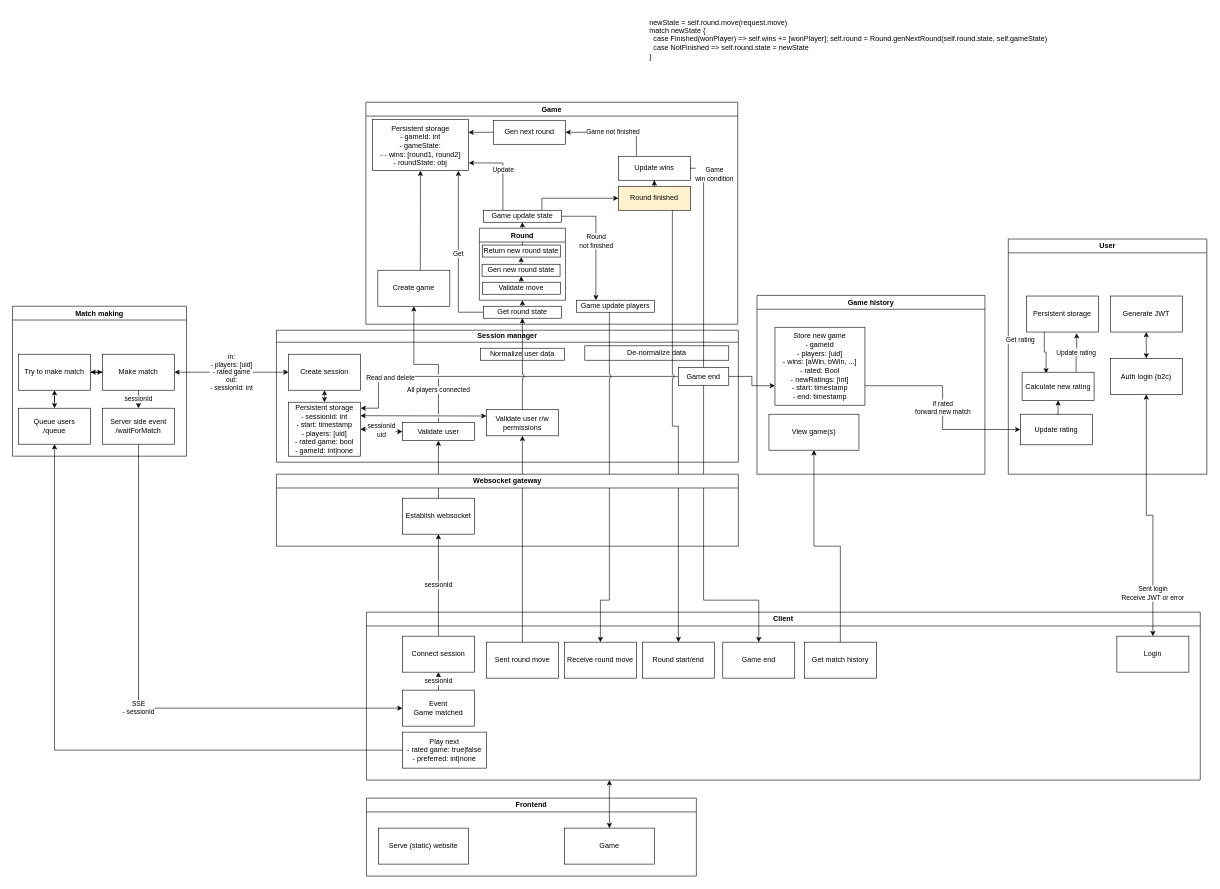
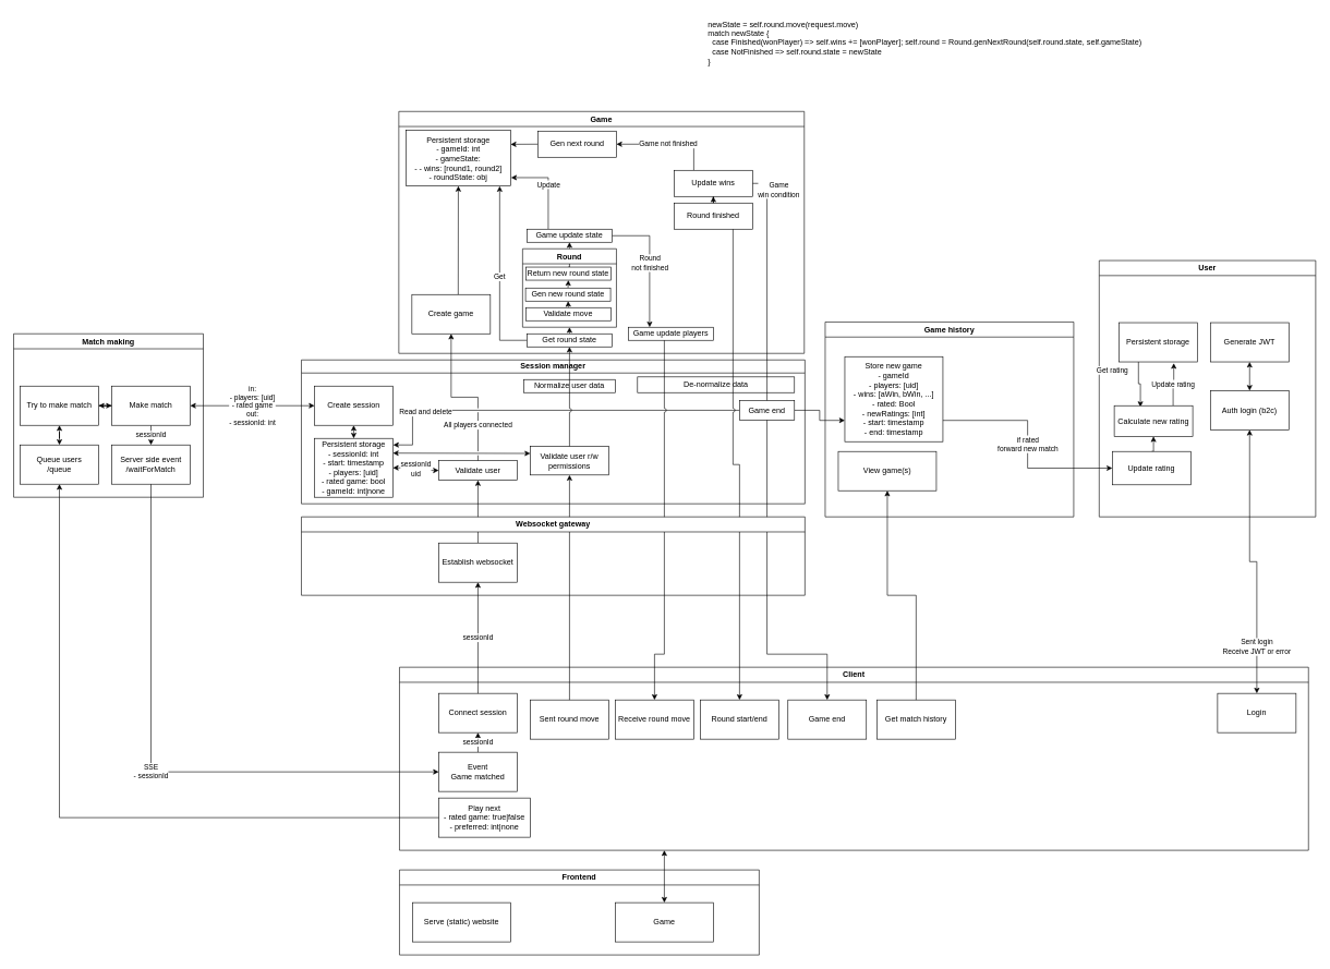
- <mxCell id="9" style="edgeStyle=orthogonalEdgeStyle;rounded=0;jumpStyle=arc;orthogonalLoop=1;jettySize=auto;html=1;exitX=0.75;exitY=0;exitDx=0;exitDy=0;startArrow=none;startFill=0;endArrow=classic;endFill=1;" parent="2" source="10" target="22" edge="1"><mxGeometry relative="1" as="geometry" /></mxCell>
- <mxCell id="22" value="Round finished" style="rounded=0;whiteSpace=wrap;html=1;fillColor=#fff2cc;" parent="2" vertex="1"><mxGeometry x="421" y="140" width="120" height="40" as="geometry" /></mxCell>
+ <mxCell id="22" value="Round finished" style="rounded=0;whiteSpace=wrap;html=1;" parent="2" vertex="1"><mxGeometry x="421" y="140" width="120" height="40" as="geometry" /></mxCell>
